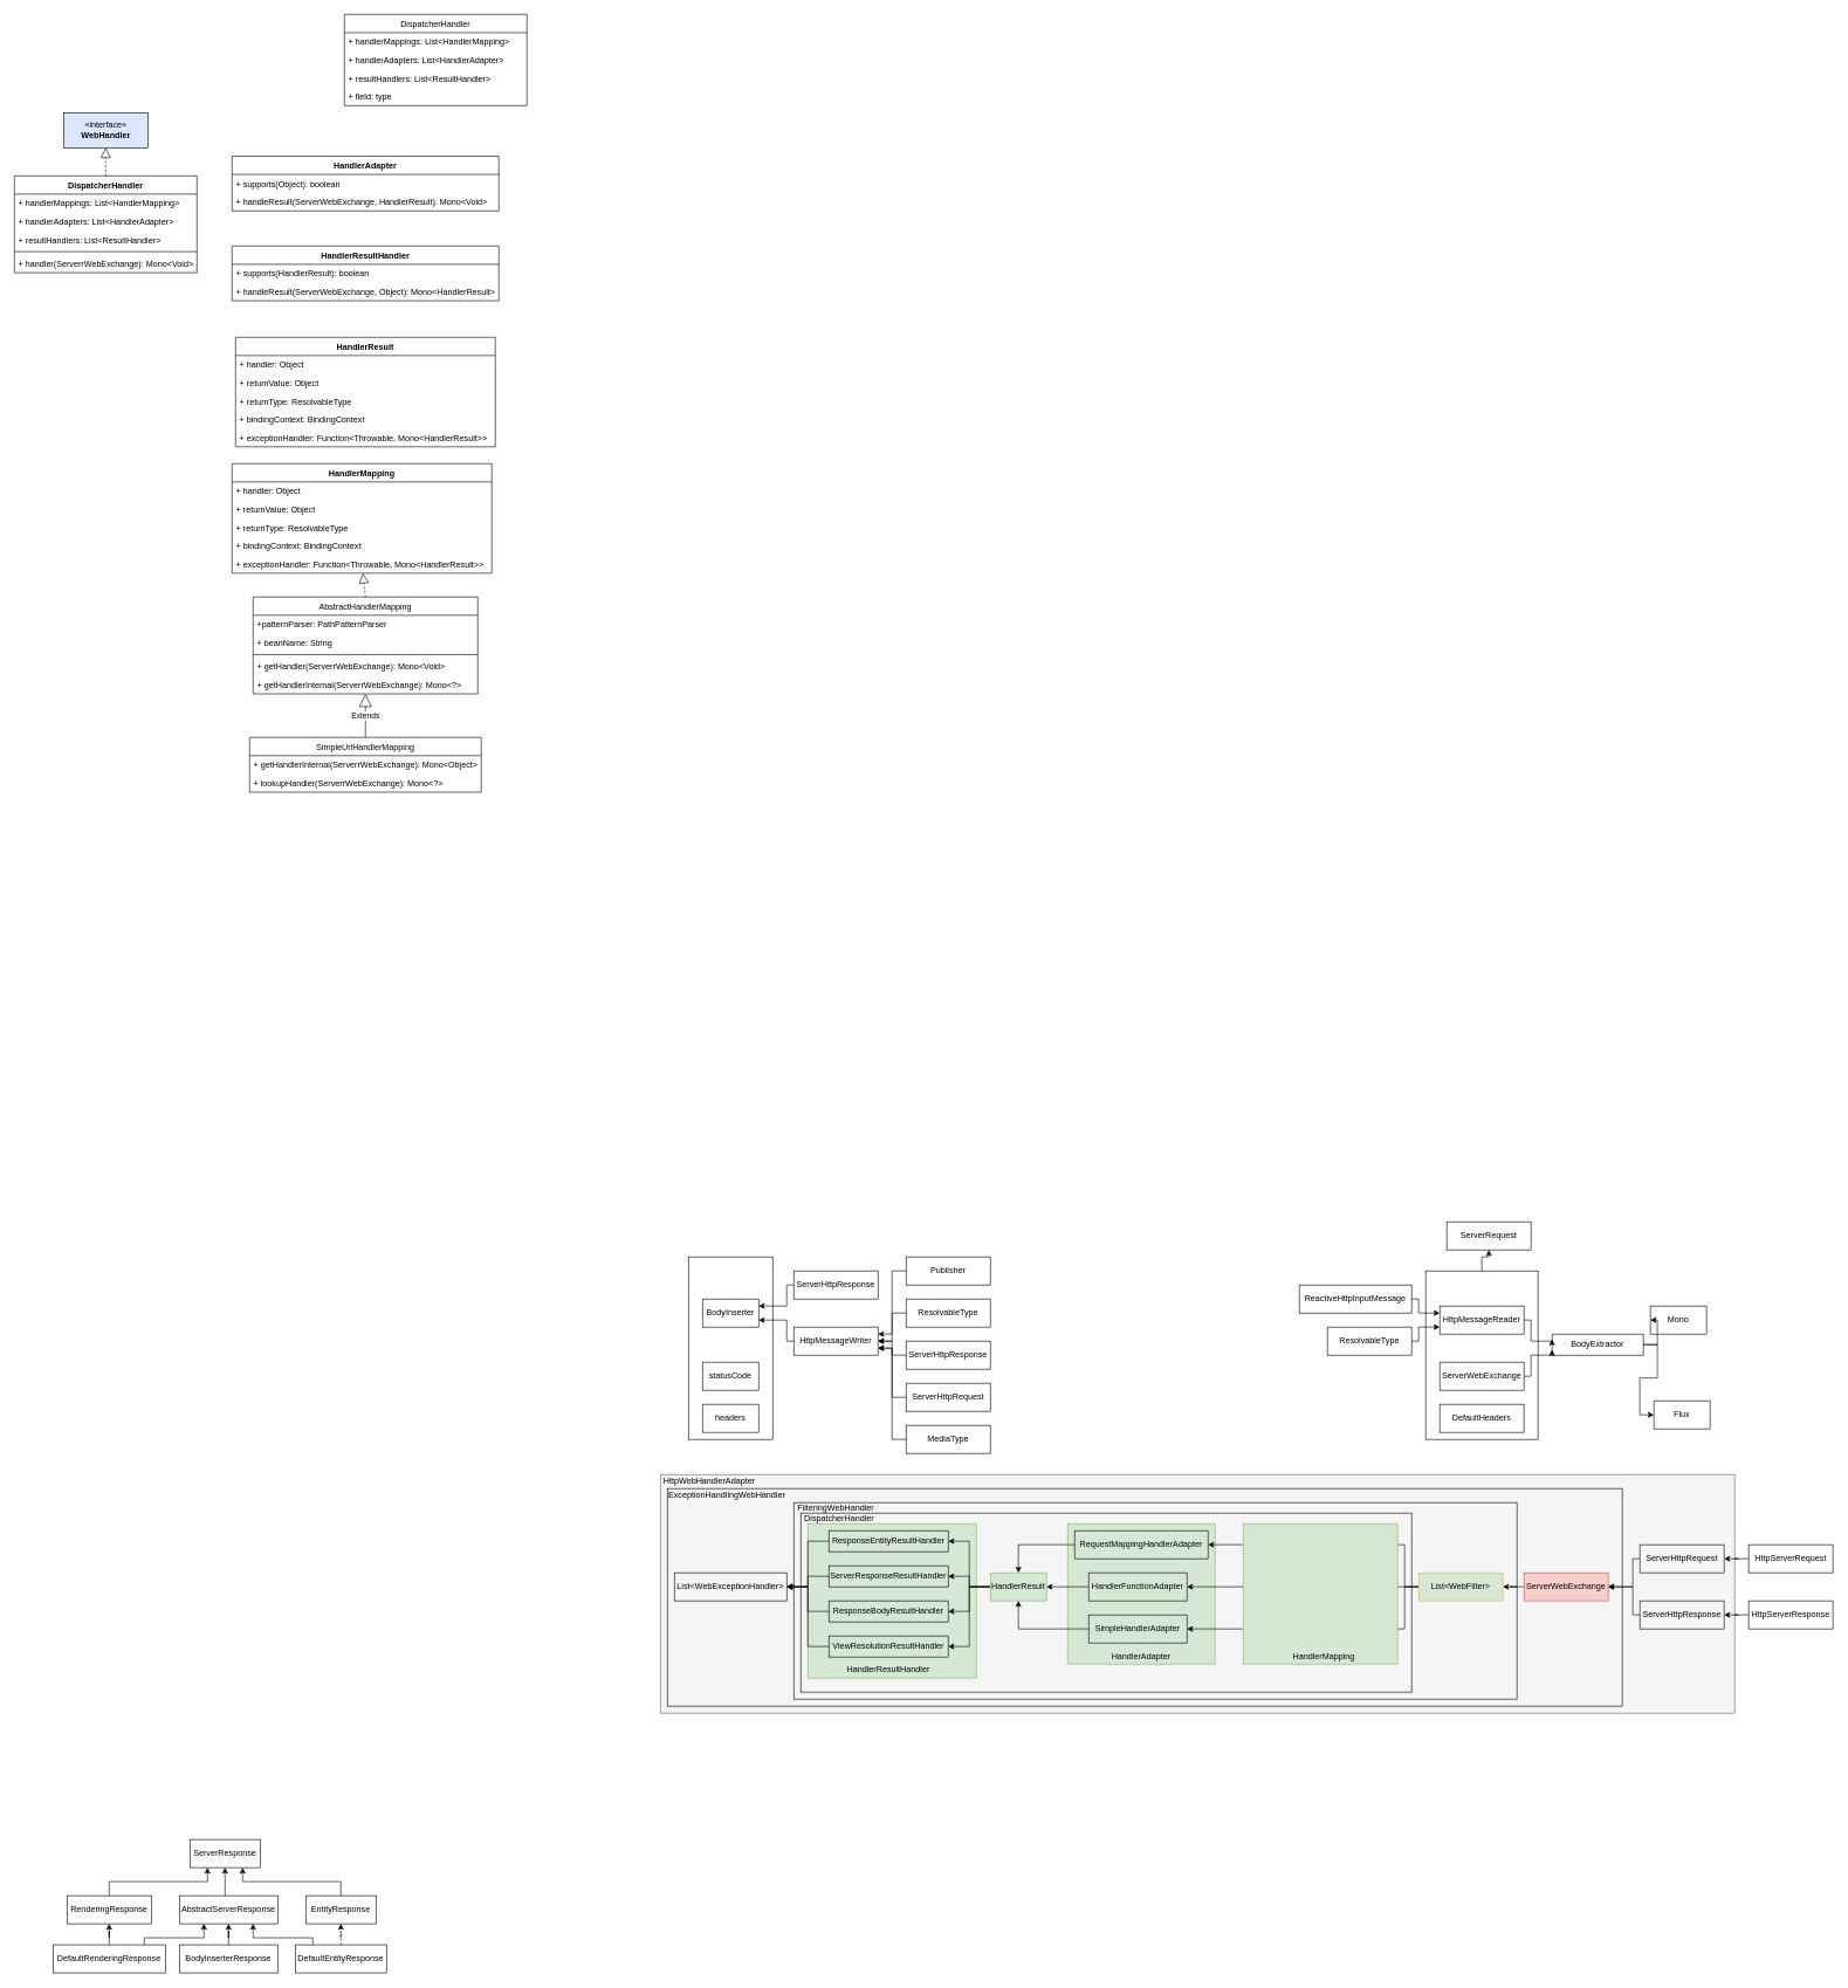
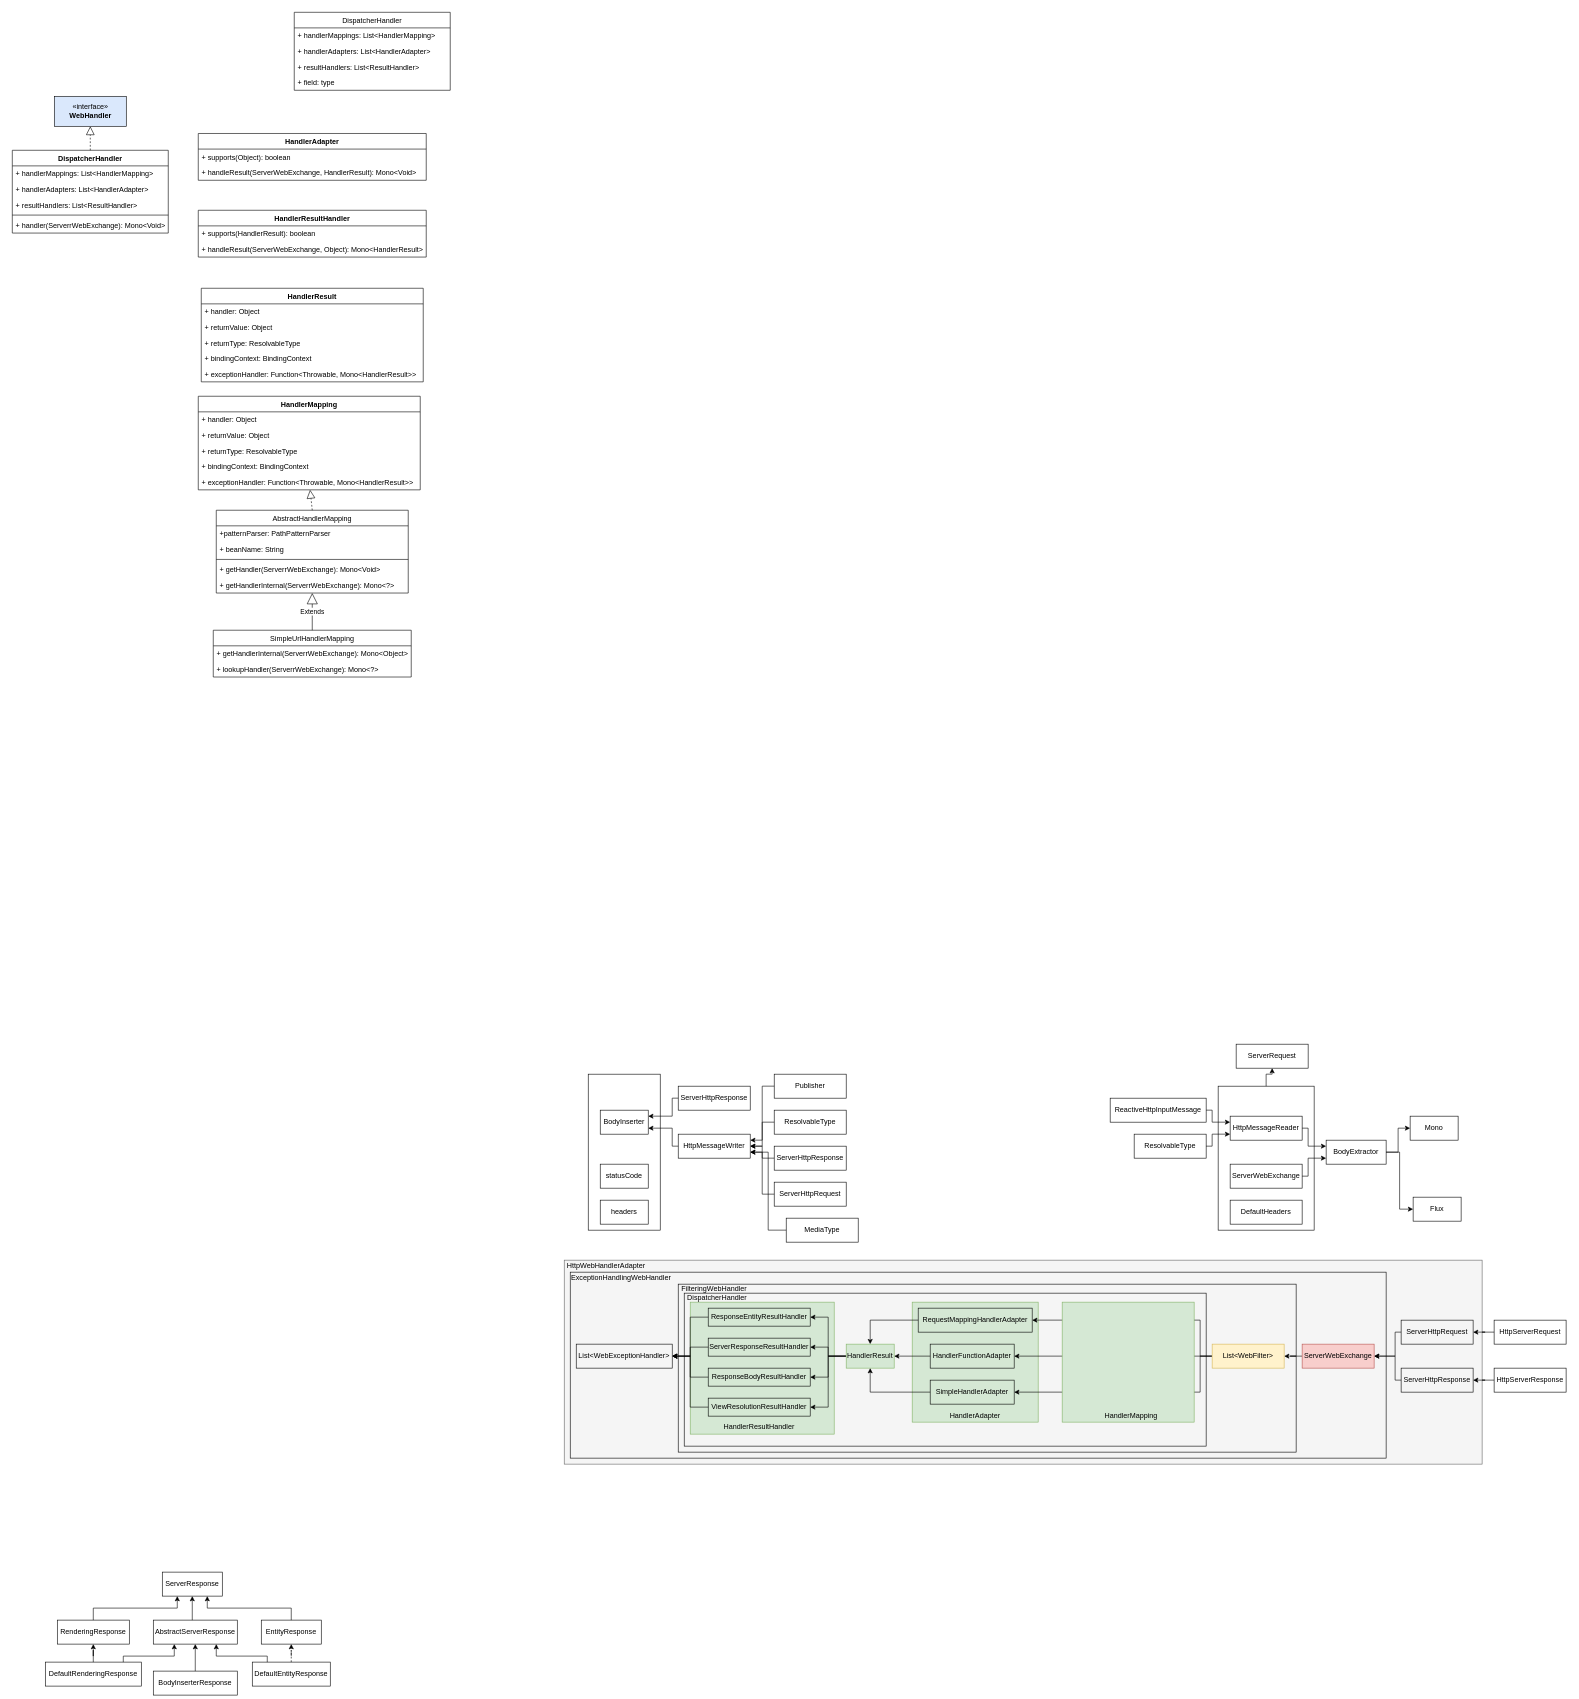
- <mxCell id="57" value="BodyExtractor" style="rounded=0;whiteSpace=wrap;html=1;fillColor=none;gradientColor=none;" parent="1" vertex="1"><mxGeometry x="2210" y="1900" width="130" height="30" as="geometry" /></mxCell>
+ <mxCell id="57" value="BodyExtractor" style="rounded=0;whiteSpace=wrap;html=1;fillColor=none;gradientColor=none;" parent="1" vertex="1"><mxGeometry x="2210" y="1900" width="100" height="40" as="geometry" /></mxCell>
- <mxCell id="74" value="MediaType" style="rounded=0;whiteSpace=wrap;html=1;fillColor=none;gradientColor=none;" parent="1" vertex="1"><mxGeometry x="1290" y="2030" width="120" height="40" as="geometry" /></mxCell>
+ <mxCell id="74" value="MediaType" style="rounded=0;whiteSpace=wrap;html=1;fillColor=none;gradientColor=none;" parent="1" vertex="1"><mxGeometry x="1310" y="2030" width="120" height="40" as="geometry" /></mxCell>
- <mxCell id="123" value="List&amp;lt;WebFilter&amp;gt;" style="rounded=0;whiteSpace=wrap;html=1;fillColor=#d5e8d4;strokeColor=#d6b656;" parent="1" vertex="1"><mxGeometry x="2020" y="2240" width="120" height="40" as="geometry" /></mxCell>
+ <mxCell id="123" value="List&amp;lt;WebFilter&amp;gt;" style="rounded=0;whiteSpace=wrap;html=1;fillColor=#fff2cc;strokeColor=#d6b656;" parent="1" vertex="1"><mxGeometry x="2020" y="2240" width="120" height="40" as="geometry" /></mxCell>
- <mxCell id="96" value="BodyInserterResponse" style="rounded=0;whiteSpace=wrap;html=1;fillColor=none;gradientColor=none;" parent="1" vertex="1"><mxGeometry x="255" y="2770" width="140" height="40" as="geometry" /></mxCell>
+ <mxCell id="96" value="BodyInserterResponse" style="rounded=0;whiteSpace=wrap;html=1;fillColor=none;gradientColor=none;" parent="1" vertex="1"><mxGeometry x="255" y="2785" width="140" height="40" as="geometry" /></mxCell>
